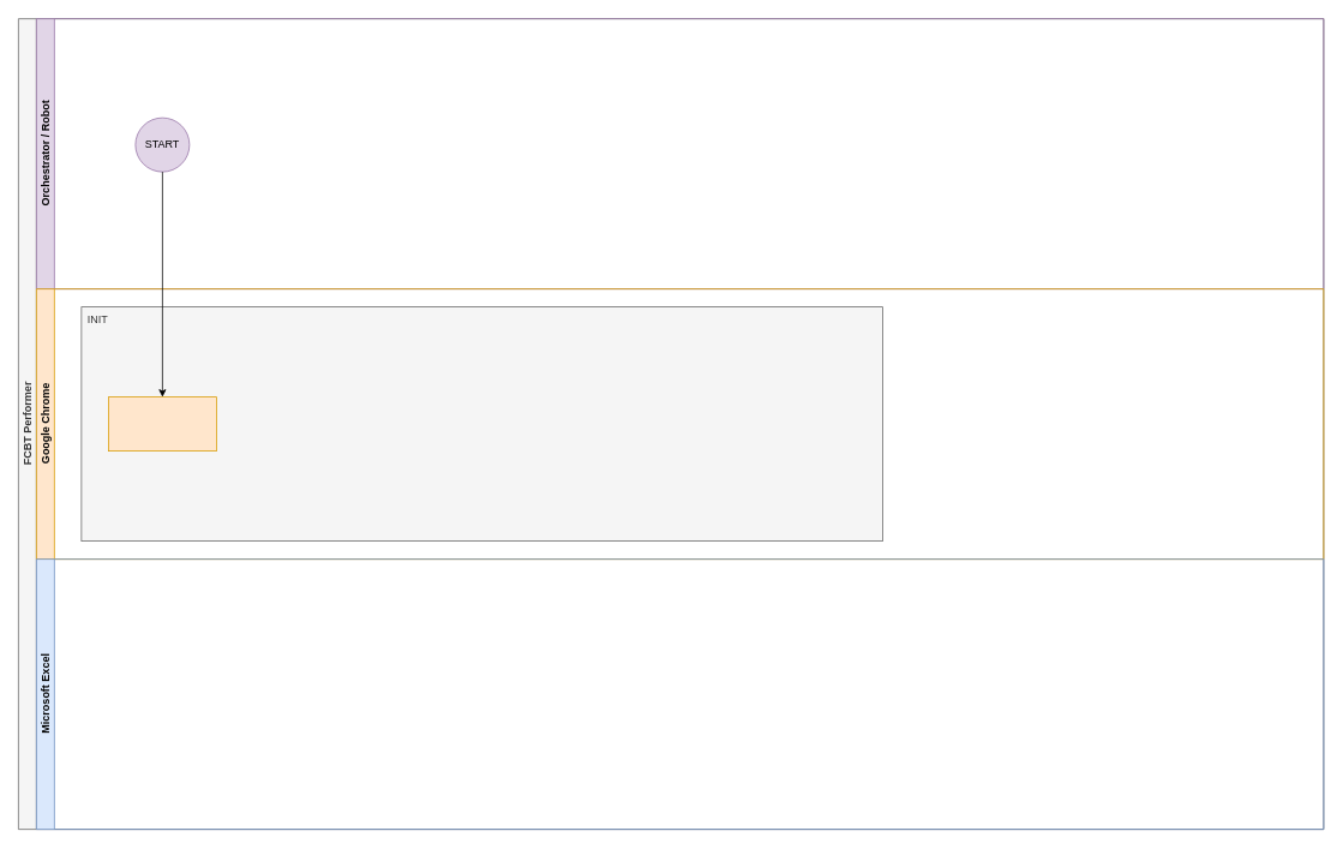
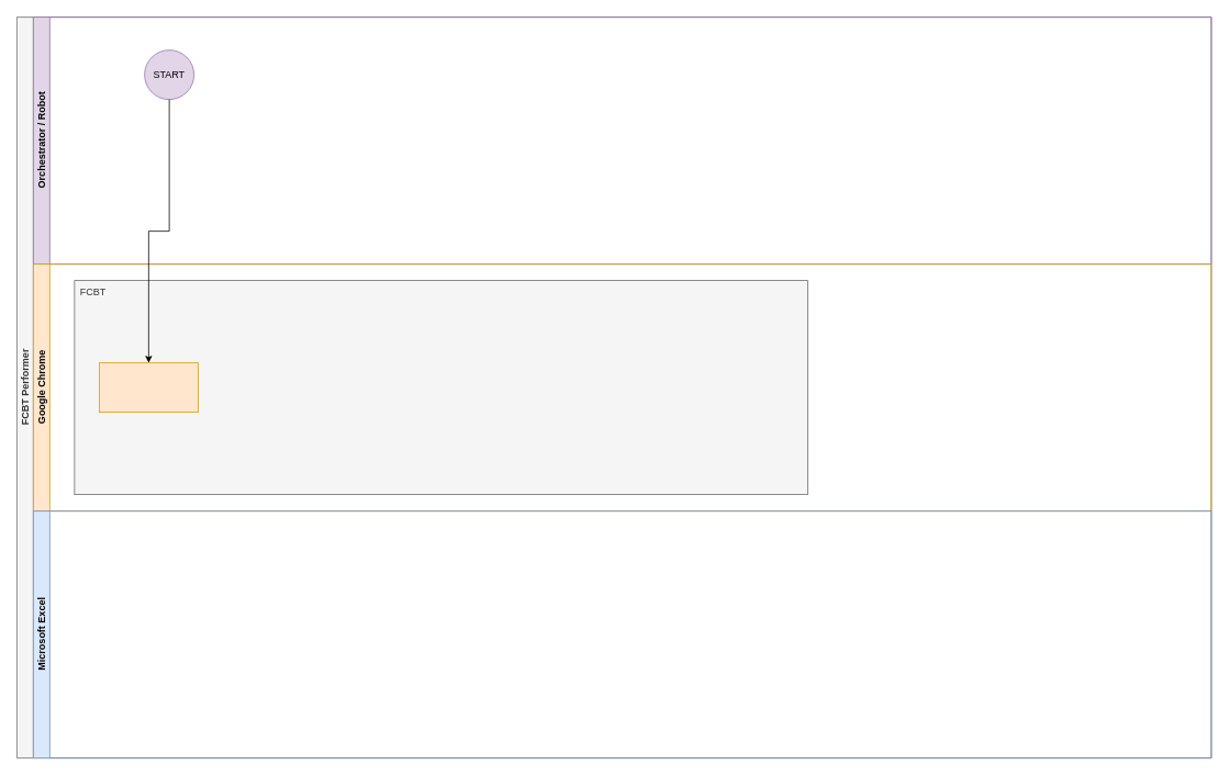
- <mxCell id="4" value="START" style="ellipse;whiteSpace=wrap;html=1;aspect=fixed;fillColor=#e1d5e7;strokeColor=#9673a6;" vertex="1" parent="3"><mxGeometry x="110" y="110" width="60" height="60" as="geometry" /></mxCell>
+ <mxCell id="4" value="START" style="ellipse;whiteSpace=wrap;html=1;aspect=fixed;fillColor=#e1d5e7;strokeColor=#9673a6;" vertex="1" parent="3"><mxGeometry x="135" y="40" width="60" height="60" as="geometry" /></mxCell>
- <mxCell id="6" value="INIT" style="rounded=0;whiteSpace=wrap;html=1;fillColor=#f5f5f5;fontColor=#333333;strokeColor=#666666;align=left;verticalAlign=top;labelPosition=center;verticalLabelPosition=middle;spacingLeft=5;" vertex="1" parent="5"><mxGeometry x="50" y="20" width="890" height="260" as="geometry" /></mxCell>
+ <mxCell id="6" value="FCBT" style="rounded=0;whiteSpace=wrap;html=1;fillColor=#f5f5f5;fontColor=#333333;strokeColor=#666666;align=left;verticalAlign=top;labelPosition=center;verticalLabelPosition=middle;spacingLeft=5;" vertex="1" parent="5"><mxGeometry x="50" y="20" width="890" height="260" as="geometry" /></mxCell>
